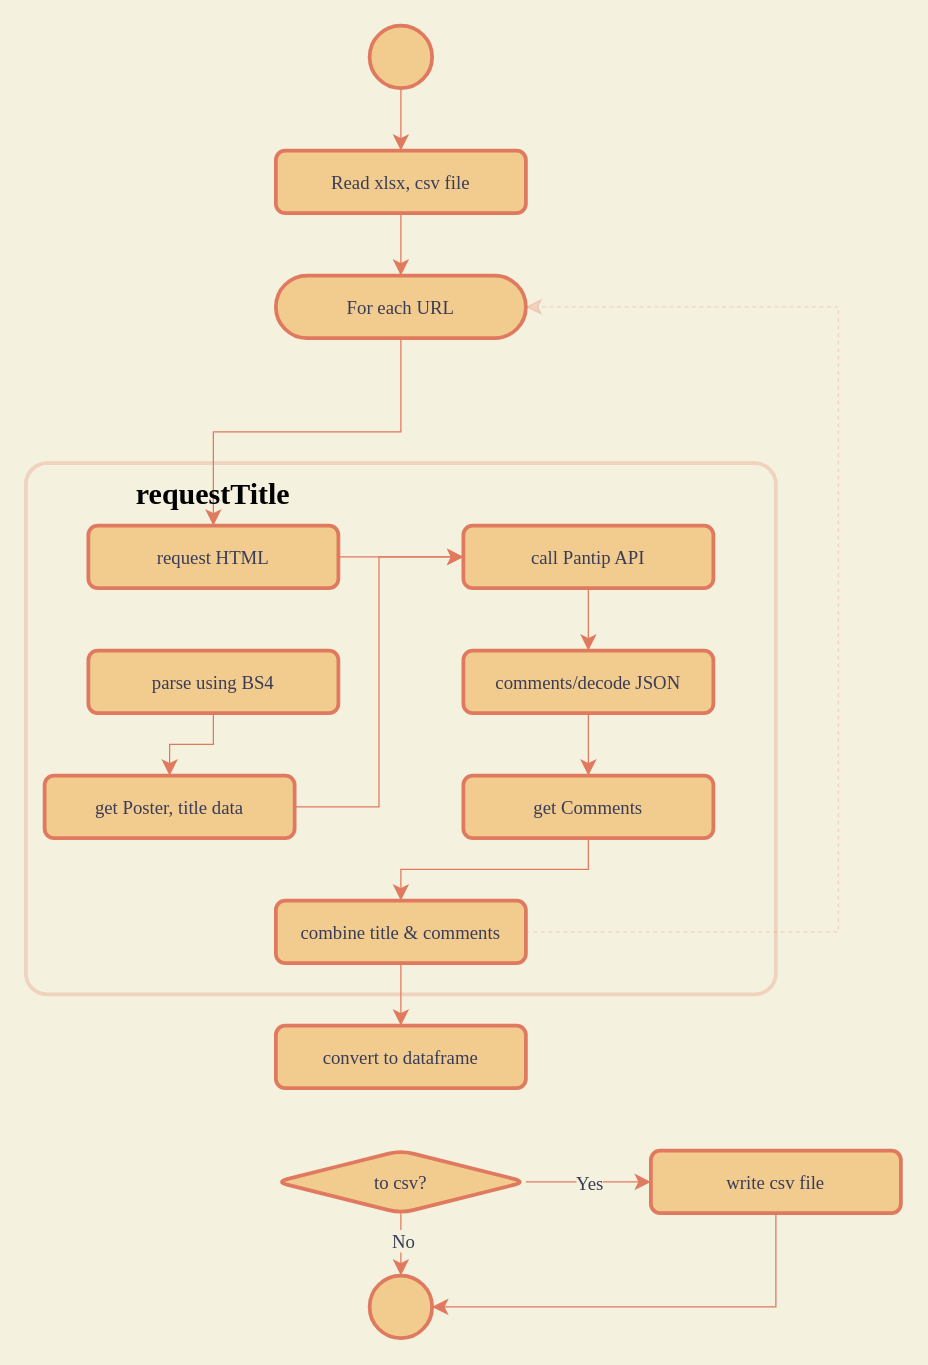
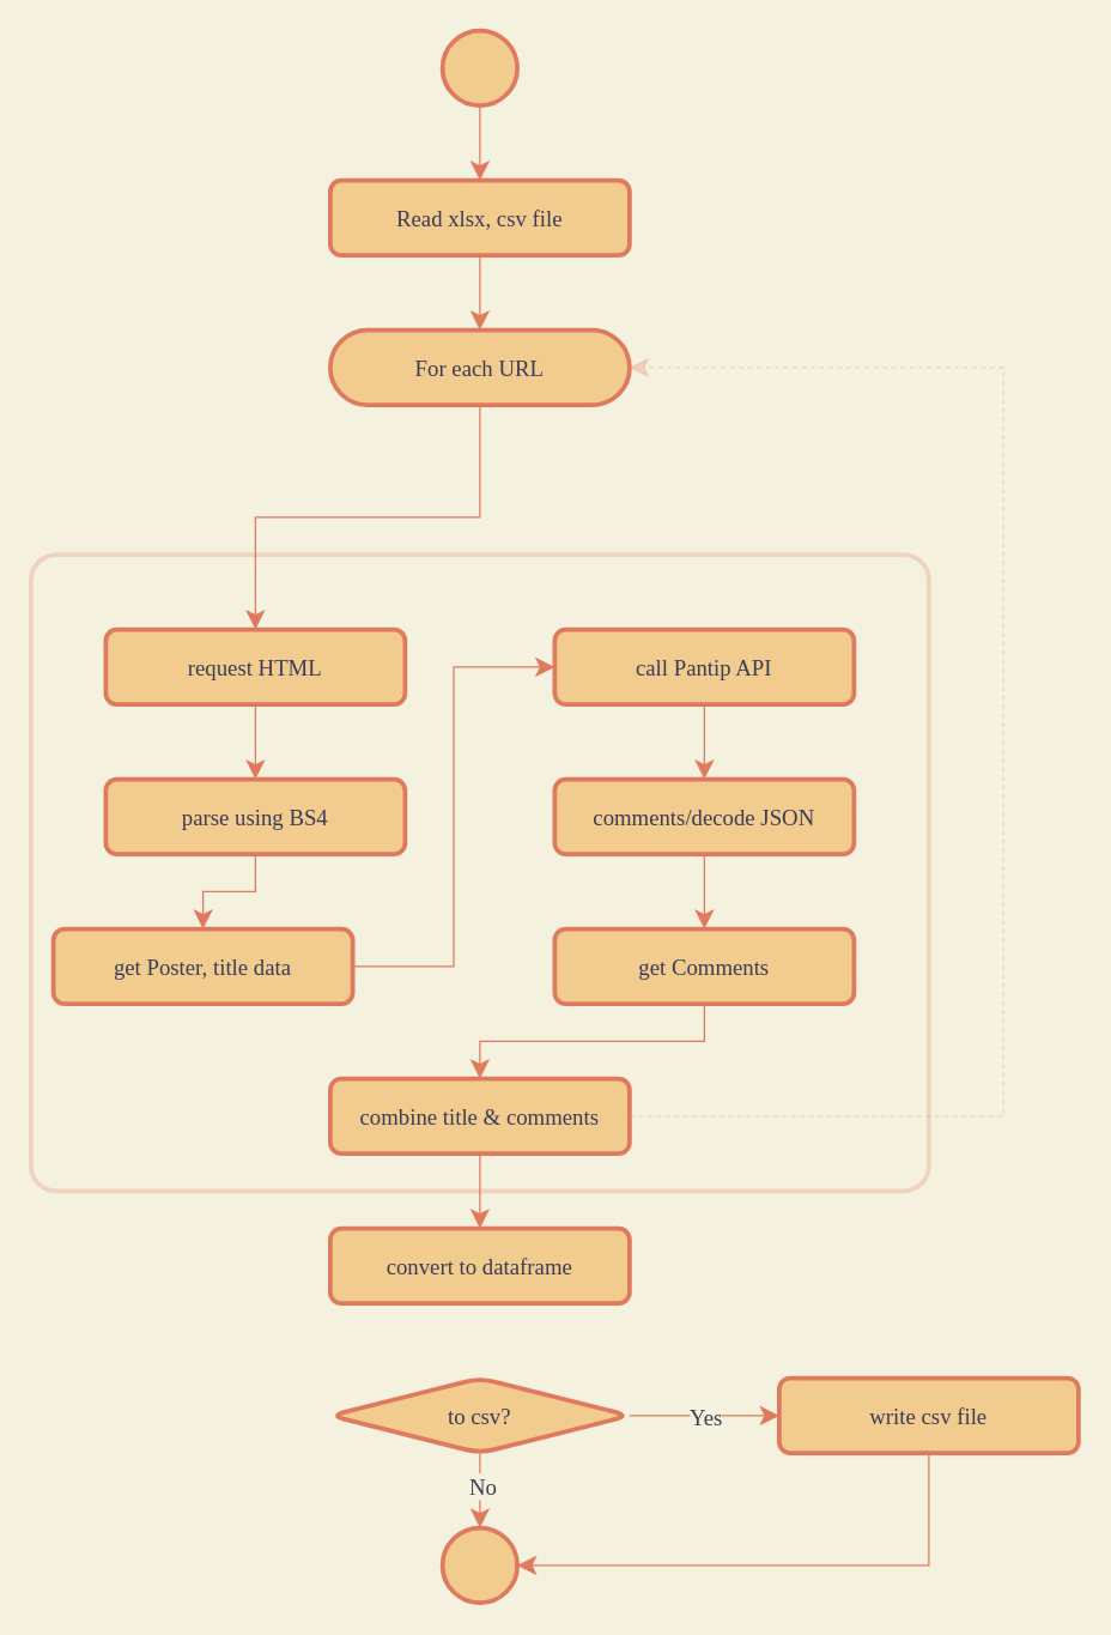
- <mxCell id="13" value="&lt;span style=&quot;font-size: 24px; font-style: normal; letter-spacing: normal; text-indent: 0px; text-transform: none; word-spacing: 0px; display: inline; float: none;&quot;&gt;requestTitle&lt;/span&gt;" style="text;whiteSpace=wrap;html=1;fontSize=24;verticalAlign=middle;fontStyle=1;fontFamily=DM sans;align=center;labelBackgroundColor=none;fontColor=#000000;" parent="1" vertex="1"><mxGeometry x="70" y="370" width="200" height="50" as="geometry" /></mxCell>
- <mxCell id="7" value="" style="edgeStyle=orthogonalEdgeStyle;rounded=0;orthogonalLoop=1;jettySize=auto;html=1;fontFamily=DM sans;fontSize=24;fontColor=#393C56;startSize=10;endSize=10;labelBackgroundColor=#F4F1DE;strokeColor=#E07A5F;" parent="1" source="8" target="12" edge="1"><mxGeometry relative="1" as="geometry" /></mxCell>
+ <mxCell id="7" value="" style="edgeStyle=orthogonalEdgeStyle;rounded=0;orthogonalLoop=1;jettySize=auto;html=1;fontFamily=DM sans;fontSize=24;fontColor=#393C56;startSize=10;endSize=10;labelBackgroundColor=#F4F1DE;strokeColor=#E07A5F;" parent="1" source="8" target="15" edge="1"><mxGeometry relative="1" as="geometry" /></mxCell>
